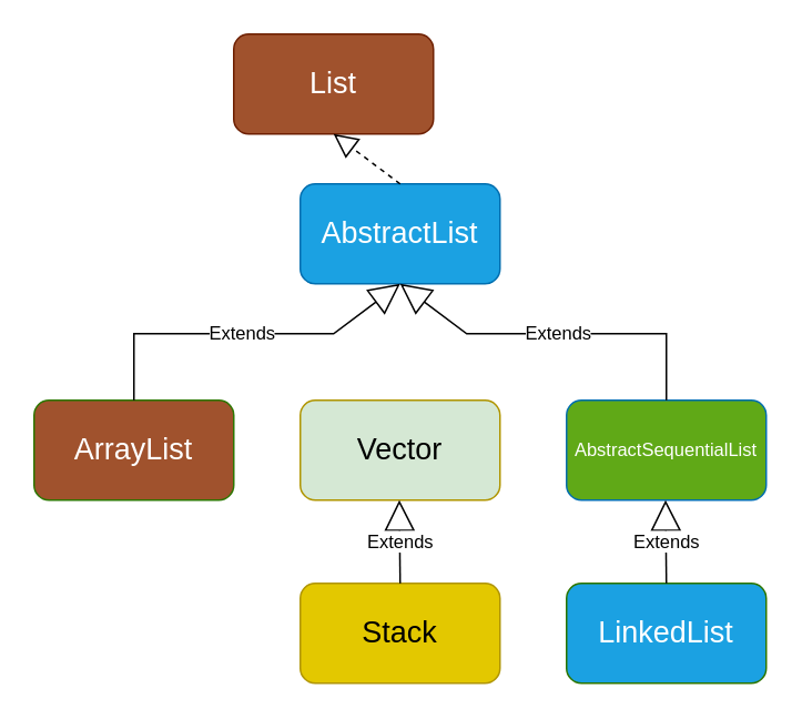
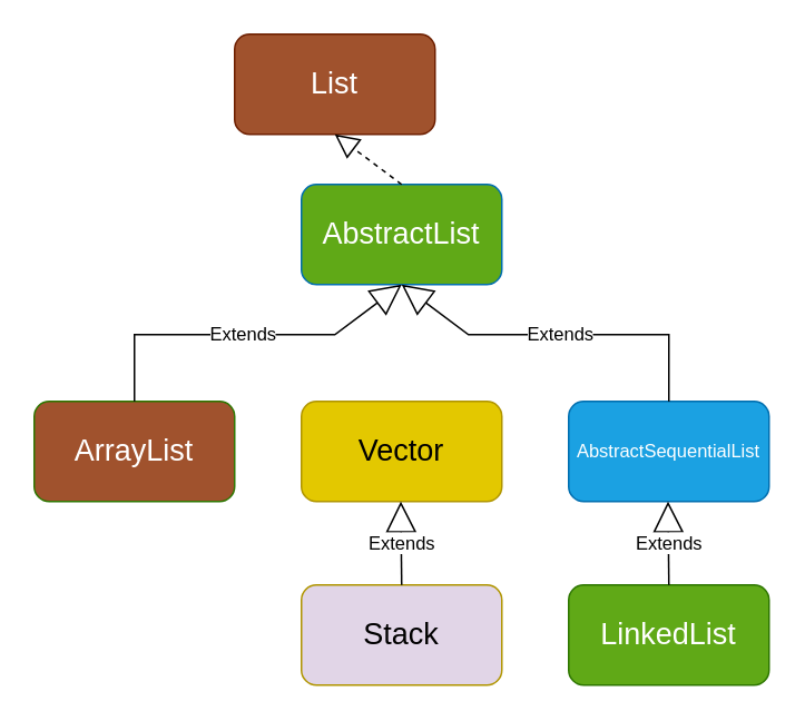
- <mxCell id="3" value="&lt;span style=&quot;font-size: 18px&quot;&gt;AbstractList&lt;/span&gt;" style="rounded=1;whiteSpace=wrap;html=1;fillColor=#1ba1e2;strokeColor=#006EAF;fontColor=#ffffff;" vertex="1" parent="1"><mxGeometry x="180" y="110" width="120" height="60" as="geometry" /></mxCell>
+ <mxCell id="3" value="&lt;span style=&quot;font-size: 18px&quot;&gt;AbstractList&lt;/span&gt;" style="rounded=1;whiteSpace=wrap;html=1;fillColor=#60a917;strokeColor=#006EAF;fontColor=#ffffff;" vertex="1" parent="1"><mxGeometry x="180" y="110" width="120" height="60" as="geometry" /></mxCell>
- <mxCell id="5" value="&lt;span style=&quot;font-size: 18px&quot;&gt;Vector&lt;/span&gt;" style="rounded=1;whiteSpace=wrap;html=1;fillColor=#d5e8d4;strokeColor=#B09500;fontColor=#000000;" vertex="1" parent="1"><mxGeometry x="180" y="240" width="120" height="60" as="geometry" /></mxCell>
+ <mxCell id="5" value="&lt;span style=&quot;font-size: 18px&quot;&gt;Vector&lt;/span&gt;" style="rounded=1;whiteSpace=wrap;html=1;fillColor=#e3c800;strokeColor=#B09500;fontColor=#000000;" vertex="1" parent="1"><mxGeometry x="180" y="240" width="120" height="60" as="geometry" /></mxCell>
- <mxCell id="7" value="&lt;font style=&quot;font-size: 11px&quot;&gt;AbstractSequentialList&lt;/font&gt;" style="rounded=1;whiteSpace=wrap;html=1;fillColor=#60a917;strokeColor=#006EAF;fontColor=#ffffff;" vertex="1" parent="1"><mxGeometry x="340" y="240" width="120" height="60" as="geometry" /></mxCell>
+ <mxCell id="7" value="&lt;font style=&quot;font-size: 11px&quot;&gt;AbstractSequentialList&lt;/font&gt;" style="rounded=1;whiteSpace=wrap;html=1;fillColor=#1ba1e2;strokeColor=#006EAF;fontColor=#ffffff;" vertex="1" parent="1"><mxGeometry x="340" y="240" width="120" height="60" as="geometry" /></mxCell>
- <mxCell id="6" value="&lt;span style=&quot;font-size: 18px&quot;&gt;Stack&lt;/span&gt;" style="rounded=1;whiteSpace=wrap;html=1;fillColor=#e3c800;strokeColor=#B09500;fontColor=#000000;" vertex="1" parent="1"><mxGeometry x="180" y="350" width="120" height="60" as="geometry" /></mxCell>
+ <mxCell id="6" value="&lt;span style=&quot;font-size: 18px&quot;&gt;Stack&lt;/span&gt;" style="rounded=1;whiteSpace=wrap;html=1;fillColor=#e1d5e7;strokeColor=#B09500;fontColor=#000000;" vertex="1" parent="1"><mxGeometry x="180" y="350" width="120" height="60" as="geometry" /></mxCell>
- <mxCell id="8" value="&lt;span style=&quot;font-size: 18px&quot;&gt;LinkedList&lt;/span&gt;" style="rounded=1;whiteSpace=wrap;html=1;fillColor=#1ba1e2;strokeColor=#2D7600;fontColor=#ffffff;" vertex="1" parent="1"><mxGeometry x="340" y="350" width="120" height="60" as="geometry" /></mxCell>
+ <mxCell id="8" value="&lt;span style=&quot;font-size: 18px&quot;&gt;LinkedList&lt;/span&gt;" style="rounded=1;whiteSpace=wrap;html=1;fillColor=#60a917;strokeColor=#2D7600;fontColor=#ffffff;" vertex="1" parent="1"><mxGeometry x="340" y="350" width="120" height="60" as="geometry" /></mxCell>
